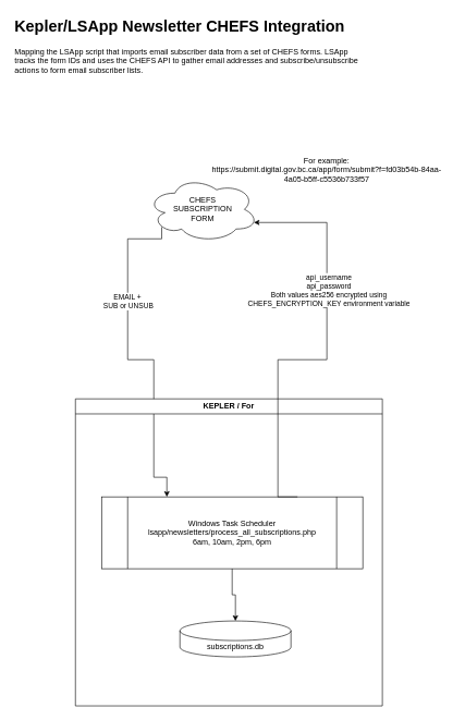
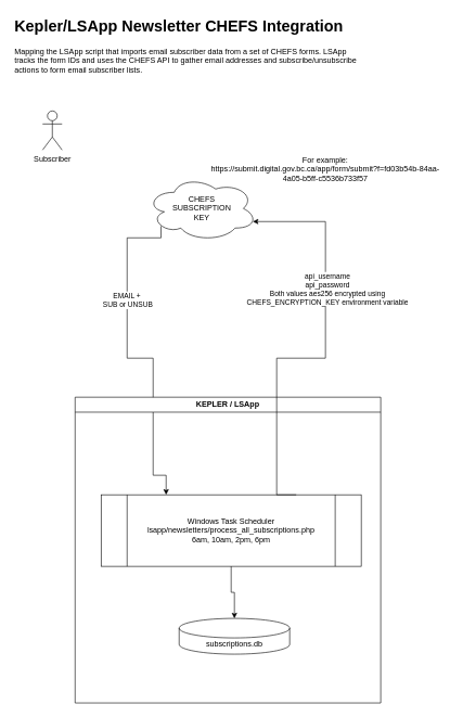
+ <mxCell id="9" value="&lt;div&gt;Subscriber&lt;/div&gt;" style="shape=umlActor;verticalLabelPosition=bottom;verticalAlign=top;html=1;outlineConnect=0;" vertex="1" parent="1"><mxGeometry x="65" y="170" width="30" height="60" as="geometry" /></mxCell>
- <mxCell id="4" value="&lt;div&gt;CHEFS&lt;/div&gt;&lt;div&gt;SUBSCRIPTION&lt;/div&gt;&lt;div&gt;FORM&lt;/div&gt;" style="ellipse;shape=cloud;whiteSpace=wrap;html=1;" vertex="1" parent="1"><mxGeometry x="225" y="270" width="170" height="100" as="geometry" /></mxCell>
+ <mxCell id="4" value="&lt;div&gt;CHEFS&lt;/div&gt;&lt;div&gt;SUBSCRIPTION&lt;/div&gt;&lt;div&gt;KEY&lt;/div&gt;" style="ellipse;shape=cloud;whiteSpace=wrap;html=1;" vertex="1" parent="1"><mxGeometry x="225" y="270" width="170" height="100" as="geometry" /></mxCell>
- <mxCell id="5" value="KEPLER / For" style="swimlane;whiteSpace=wrap;html=1;" vertex="1" parent="1"><mxGeometry x="115" y="610" width="470" height="470" as="geometry" /></mxCell>
+ <mxCell id="5" value="KEPLER / LSApp" style="swimlane;whiteSpace=wrap;html=1;" vertex="1" parent="1"><mxGeometry x="115" y="610" width="470" height="470" as="geometry" /></mxCell>
